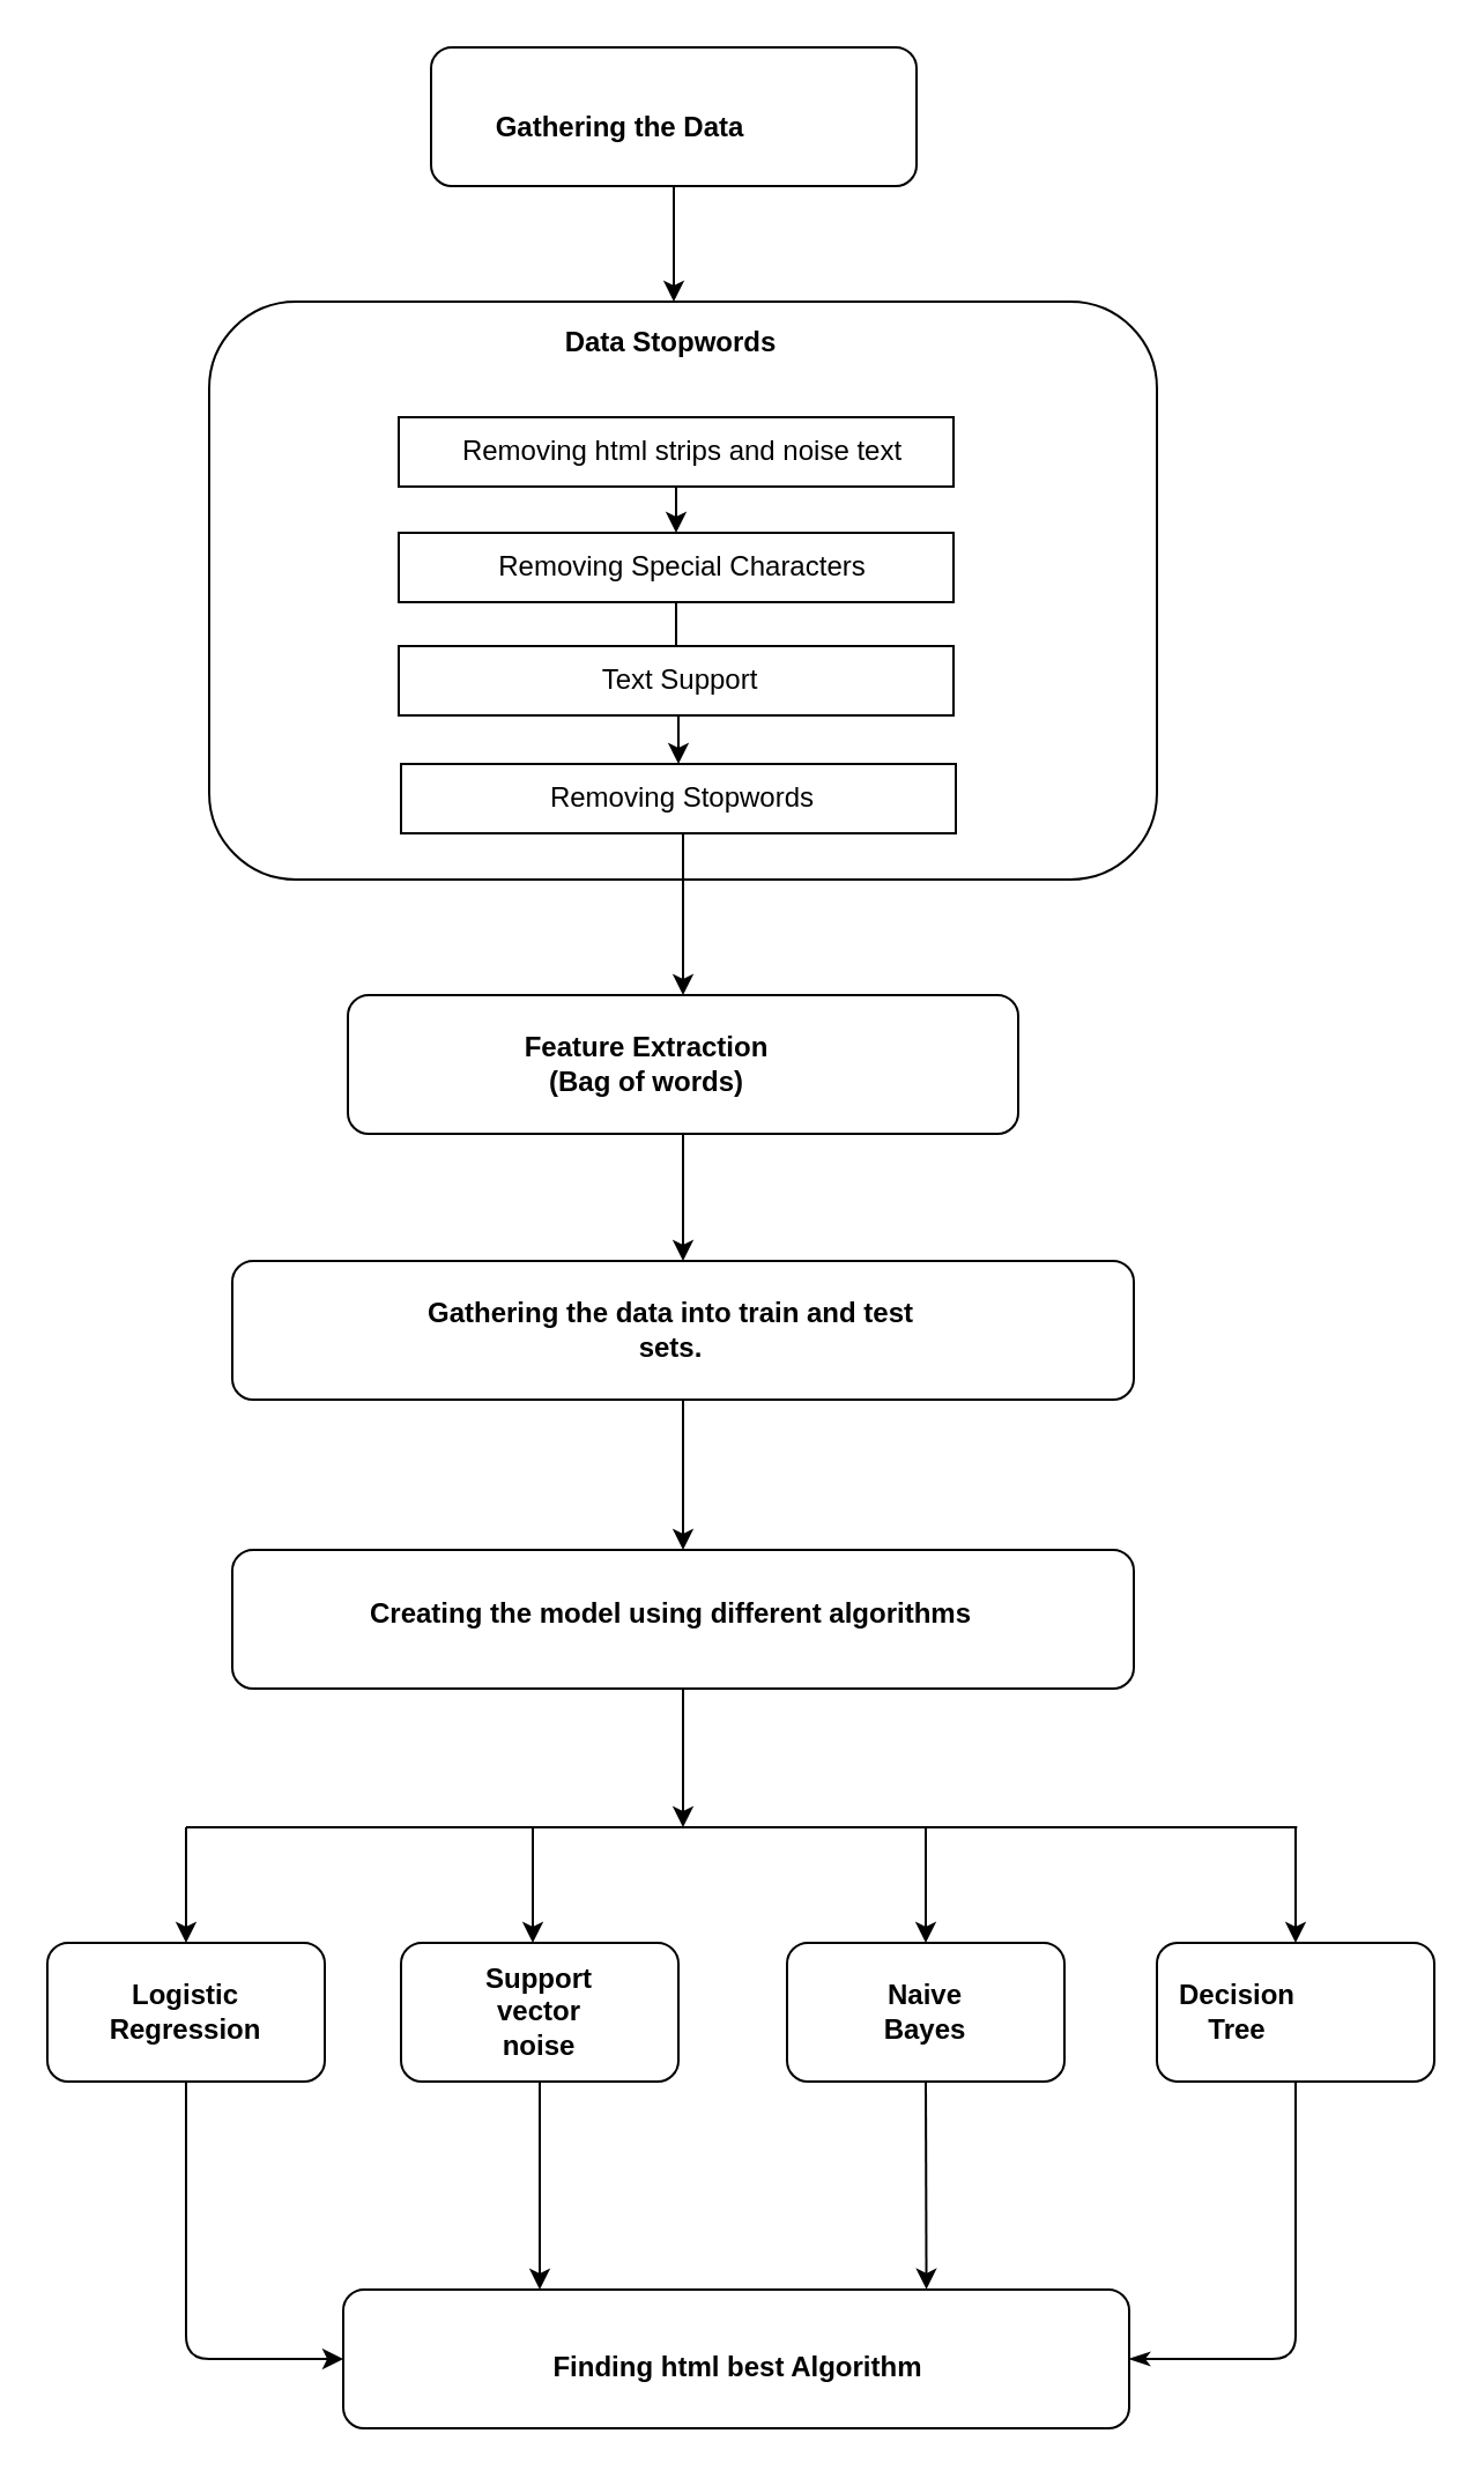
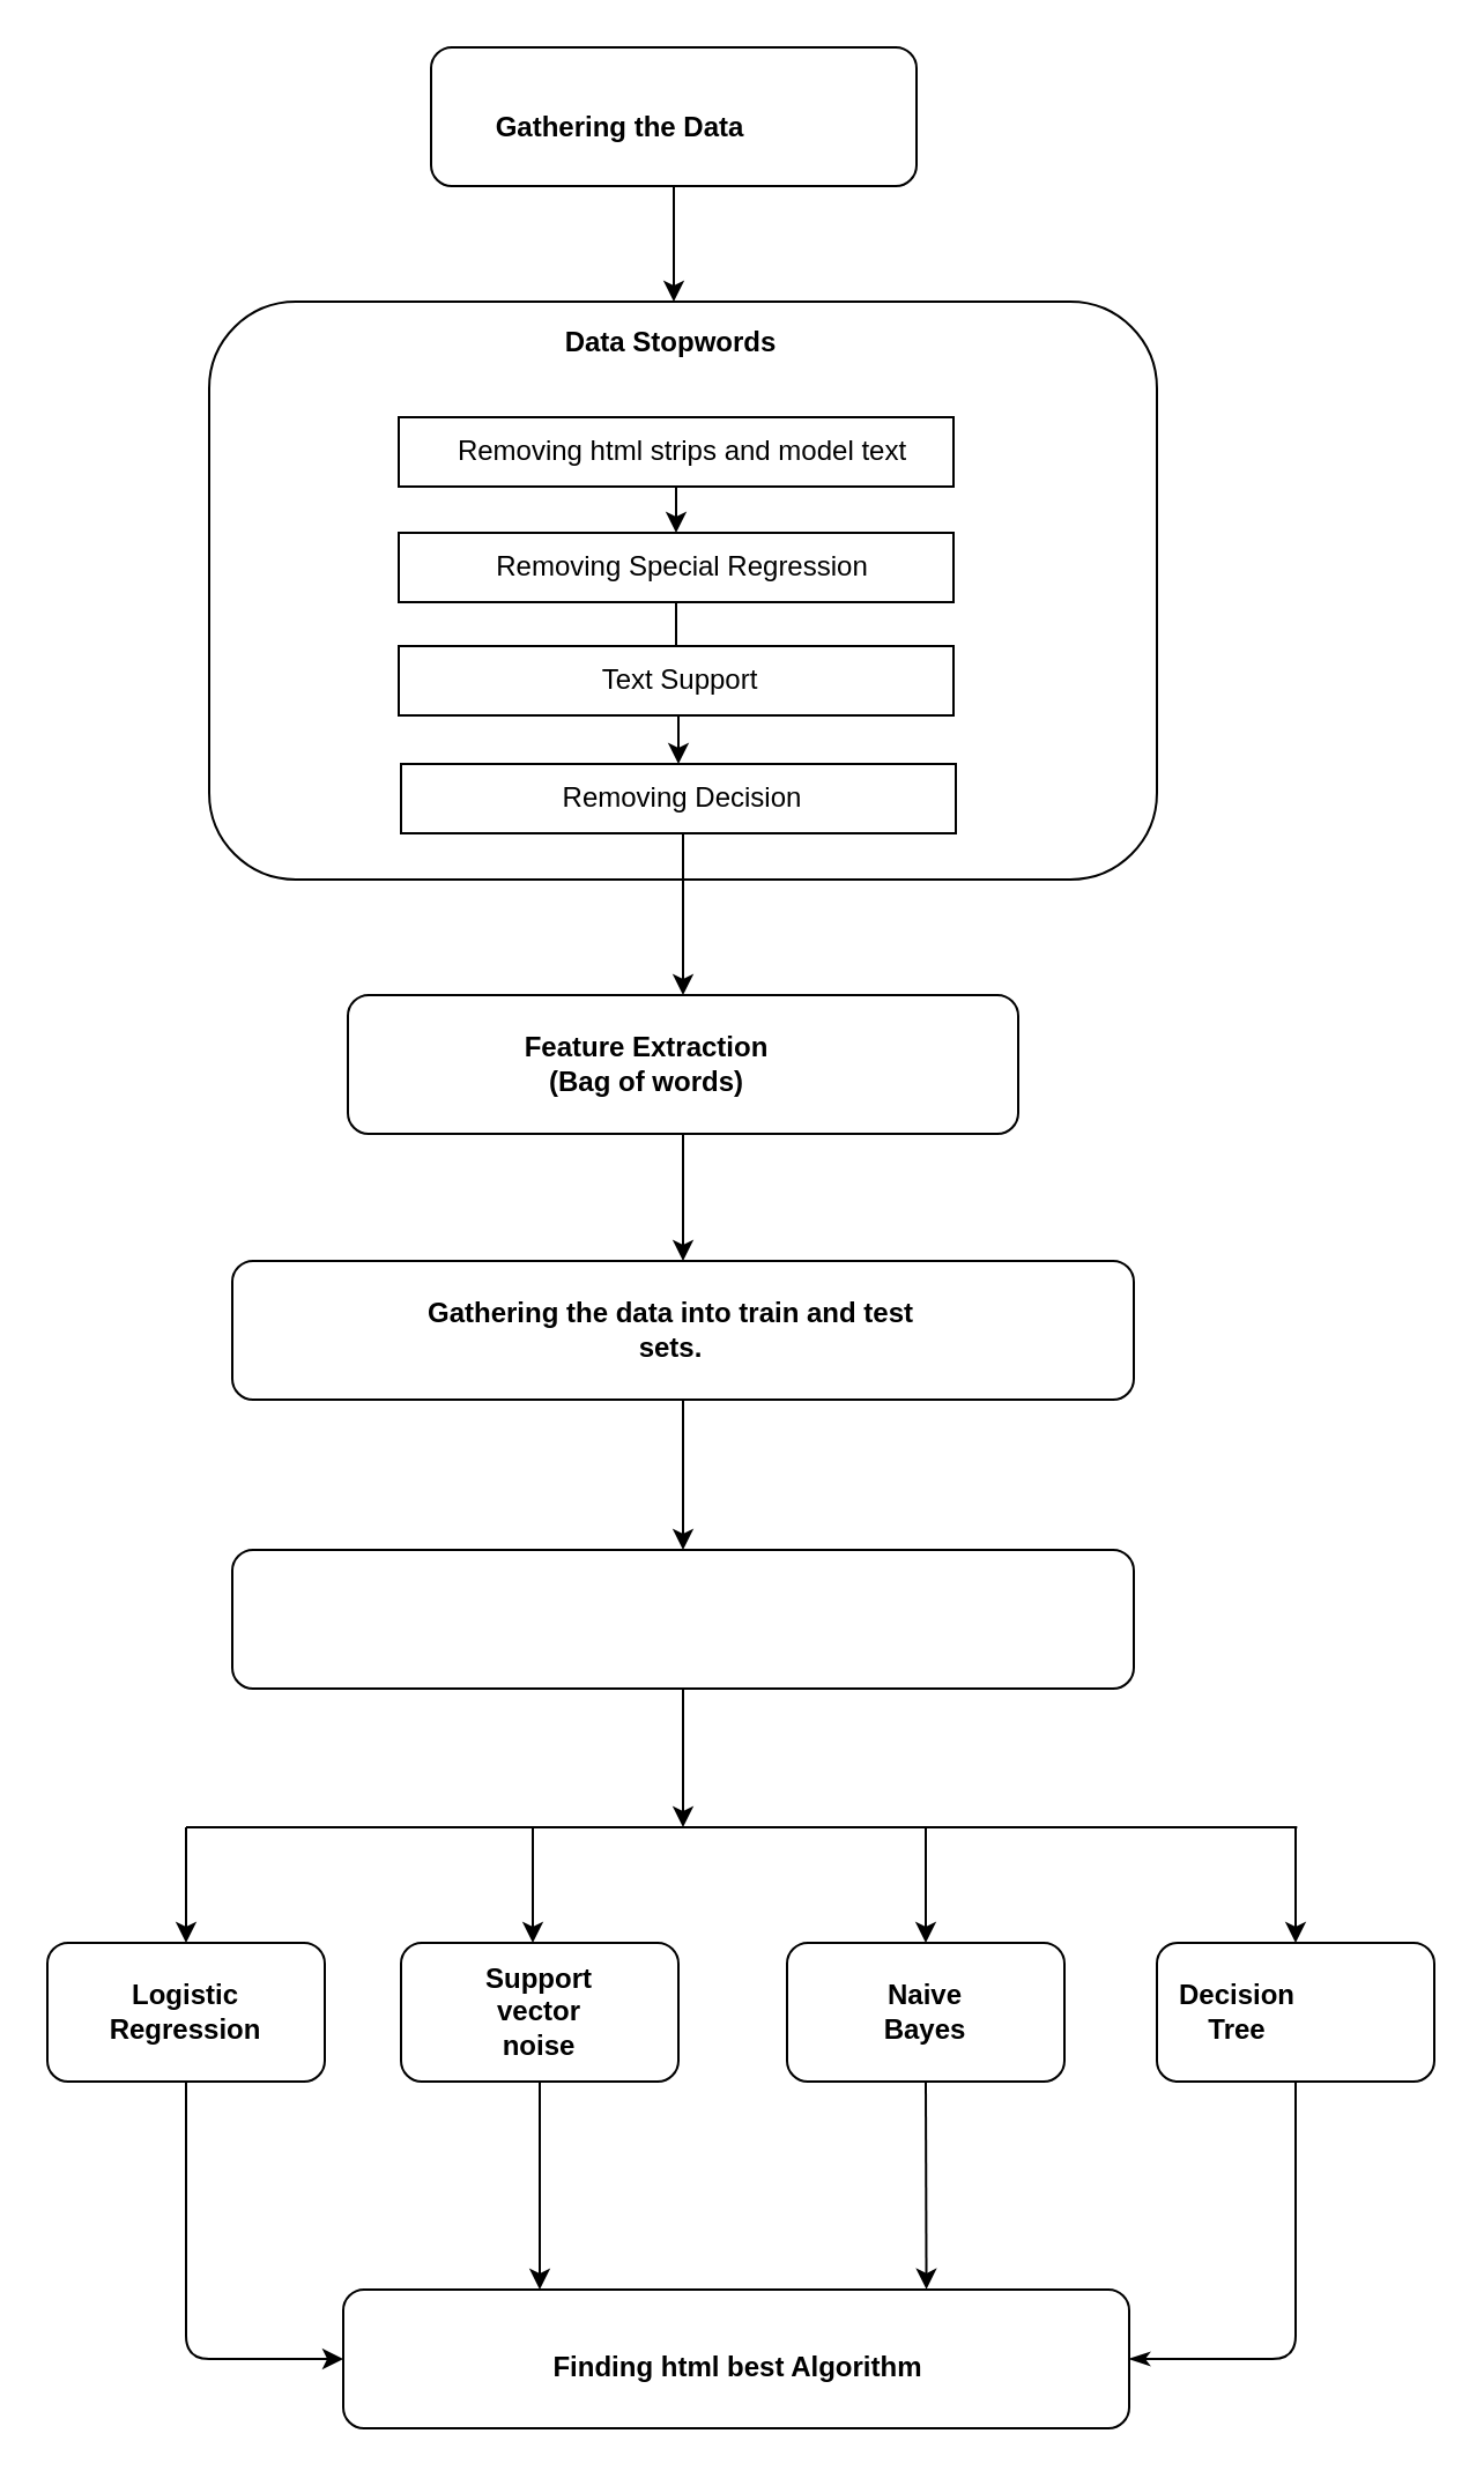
- <mxCell id="18" value="Removing html strips and noise text" style="text;html=1;align=center;verticalAlign=middle;whiteSpace=wrap;rounded=0;" vertex="1" parent="1"><mxGeometry x="185" y="180" width="220" height="30" as="geometry" /></mxCell>
+ <mxCell id="18" value="Removing html strips and model text" style="text;html=1;align=center;verticalAlign=middle;whiteSpace=wrap;rounded=0;" vertex="1" parent="1"><mxGeometry x="185" y="180" width="220" height="30" as="geometry" /></mxCell>
- <mxCell id="19" value="Removing Special Characters" style="text;html=1;align=center;verticalAlign=middle;whiteSpace=wrap;rounded=0;" vertex="1" parent="1"><mxGeometry x="185" y="230" width="220" height="30" as="geometry" /></mxCell>
+ <mxCell id="19" value="Removing Special Regression" style="text;html=1;align=center;verticalAlign=middle;whiteSpace=wrap;rounded=0;" vertex="1" parent="1"><mxGeometry x="185" y="230" width="220" height="30" as="geometry" /></mxCell>
- <mxCell id="22" value="Removing Stopwords" style="text;html=1;align=center;verticalAlign=middle;whiteSpace=wrap;rounded=0;" vertex="1" parent="1"><mxGeometry x="185" y="330" width="220" height="30" as="geometry" /></mxCell>
+ <mxCell id="22" value="Removing Decision" style="text;html=1;align=center;verticalAlign=middle;whiteSpace=wrap;rounded=0;" vertex="1" parent="1"><mxGeometry x="185" y="330" width="220" height="30" as="geometry" /></mxCell>
- <mxCell id="38" value="&lt;b&gt;Creating the model using different algorithms&lt;/b&gt;" style="text;html=1;align=center;verticalAlign=middle;whiteSpace=wrap;rounded=0;" vertex="1" parent="1"><mxGeometry x="150" y="683" width="280" height="30" as="geometry" /></mxCell>
